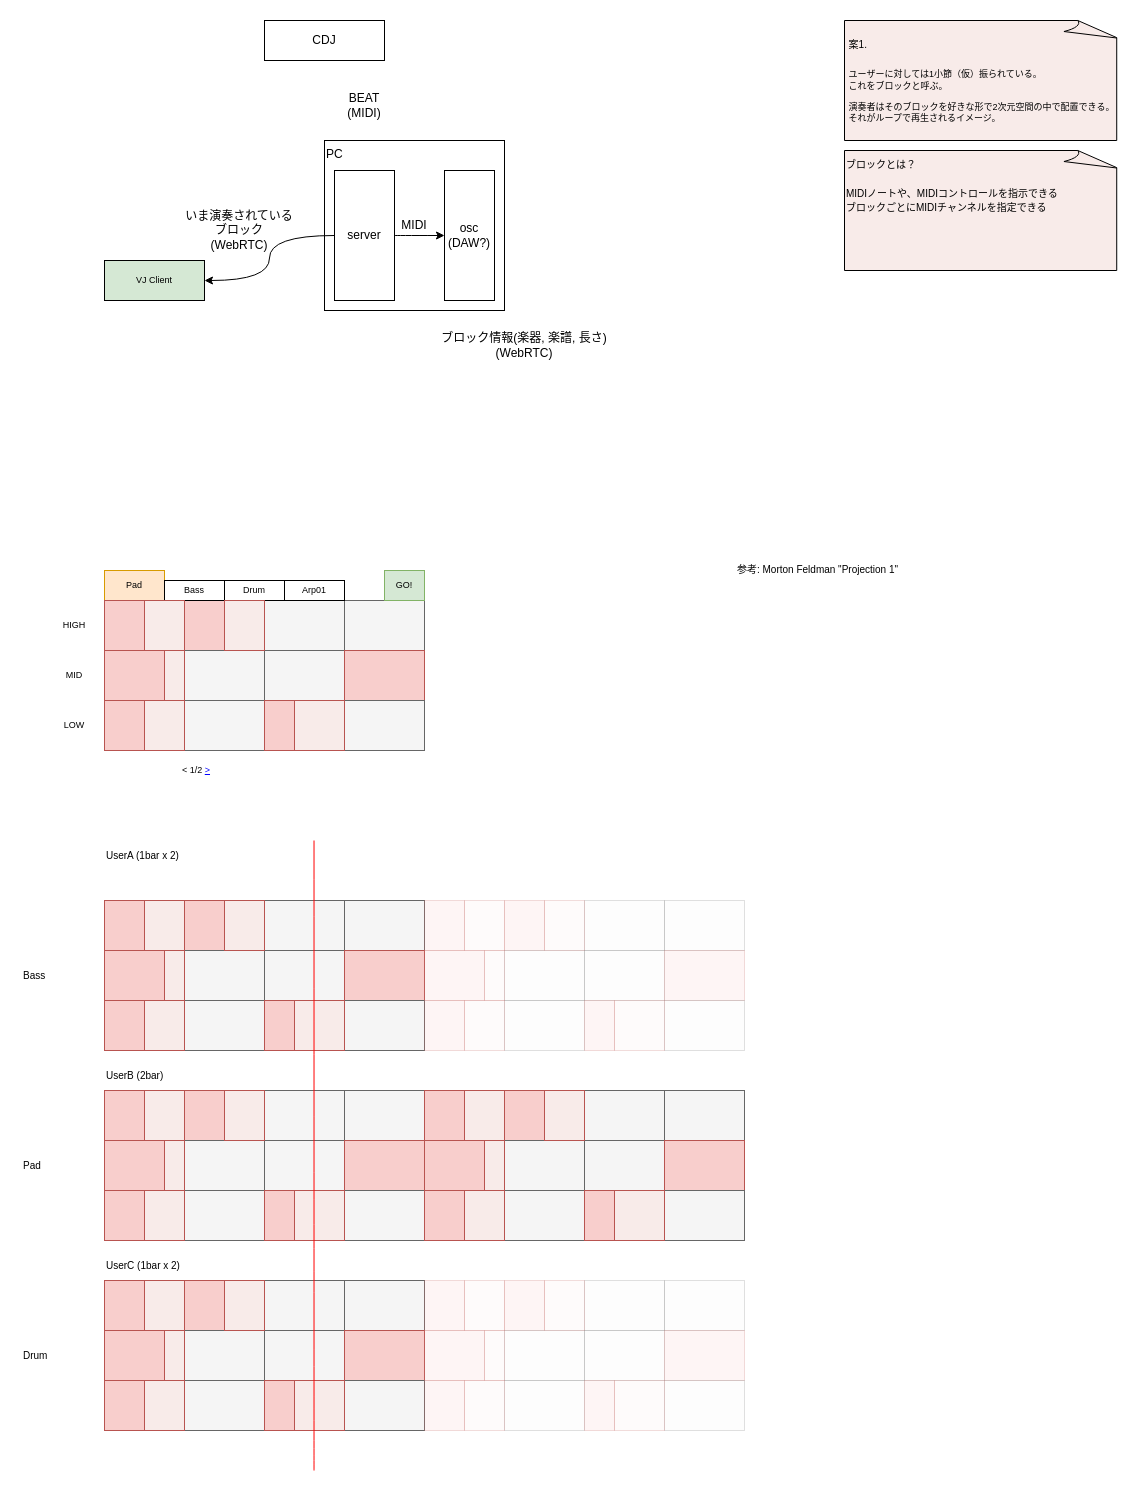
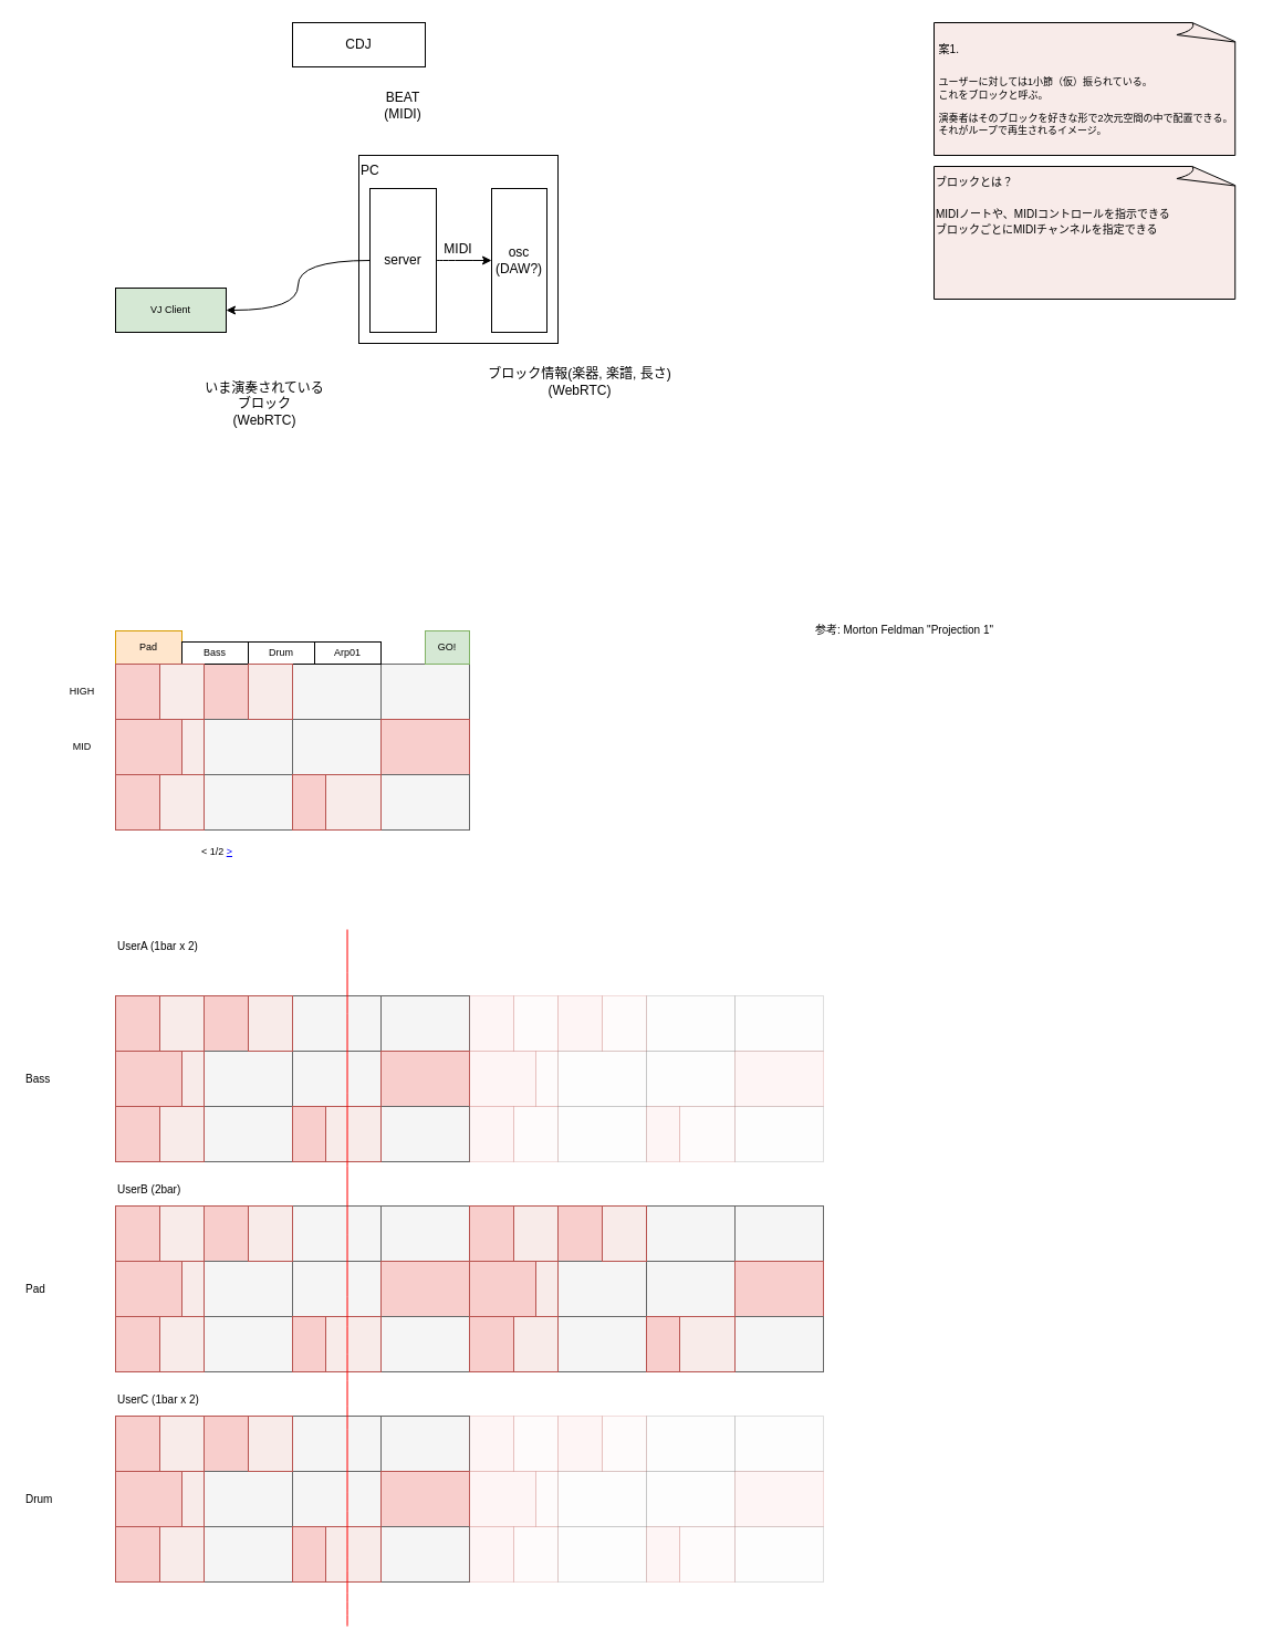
- <mxCell id="6" value="BEAT (MIDI)" style="text;html=1;strokeColor=none;fillColor=none;align=center;verticalAlign=middle;whiteSpace=wrap;rounded=0;" parent="1" vertex="1"><mxGeometry x="334" y="90" width="60" height="30" as="geometry" /></mxCell>
+ <mxCell id="6" value="BEAT (MIDI)" style="text;html=1;strokeColor=none;fillColor=none;align=center;verticalAlign=middle;whiteSpace=wrap;rounded=0;" parent="1" vertex="1"><mxGeometry x="334" y="80" width="60" height="30" as="geometry" /></mxCell>
- <mxCell id="12" value="いま演奏されているブロック&lt;br&gt;(WebRTC)" style="text;html=1;strokeColor=none;fillColor=none;align=center;verticalAlign=middle;whiteSpace=wrap;rounded=0;" parent="1" vertex="1"><mxGeometry x="184" y="200" width="110" height="60" as="geometry" /></mxCell>
+ <mxCell id="12" value="いま演奏されているブロック&lt;br&gt;(WebRTC)" style="text;html=1;strokeColor=none;fillColor=none;align=center;verticalAlign=middle;whiteSpace=wrap;rounded=0;" parent="1" vertex="1"><mxGeometry x="184" y="335" width="110" height="60" as="geometry" /></mxCell>
- <mxCell id="32" value="LOW" style="text;html=1;strokeColor=none;fillColor=none;align=center;verticalAlign=middle;whiteSpace=wrap;rounded=0;fontSize=9;" parent="1" vertex="1"><mxGeometry x="44" y="710" width="60" height="30" as="geometry" /></mxCell>
